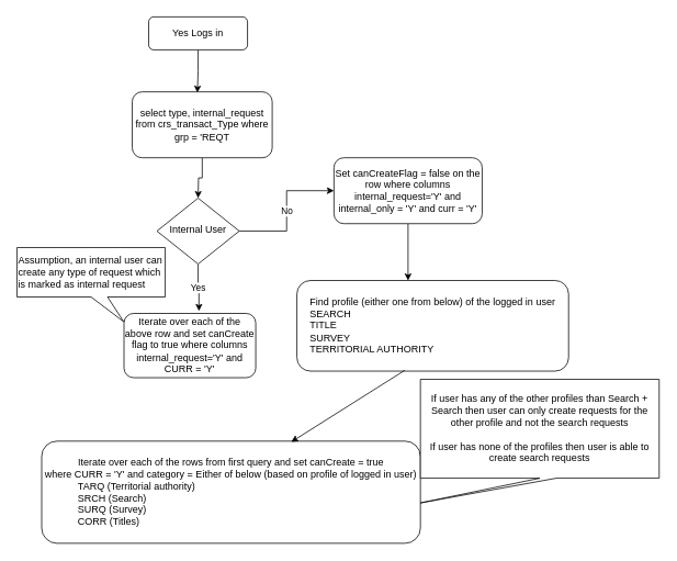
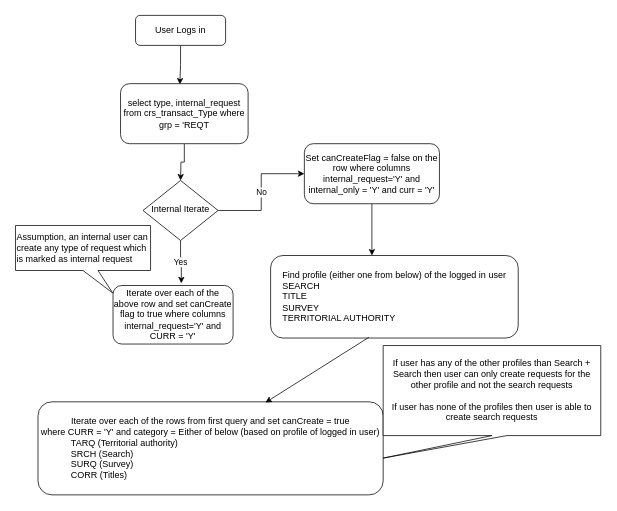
- <mxCell id="3" value="Yes Logs in" style="rounded=1;whiteSpace=wrap;html=1;fontSize=12;glass=0;strokeWidth=1;shadow=0;" parent="1" vertex="1"><mxGeometry x="180" y="20" width="120" height="40" as="geometry" /></mxCell>
+ <mxCell id="3" value="User Logs in" style="rounded=1;whiteSpace=wrap;html=1;fontSize=12;glass=0;strokeWidth=1;shadow=0;" parent="1" vertex="1"><mxGeometry x="180" y="20" width="120" height="40" as="geometry" /></mxCell>
- <mxCell id="6" value="Internal User" style="rhombus;whiteSpace=wrap;html=1;shadow=0;fontFamily=Helvetica;fontSize=12;align=center;strokeWidth=1;spacing=6;spacingTop=-4;" parent="1" vertex="1"><mxGeometry x="190" y="240" width="100" height="80" as="geometry" /></mxCell>
+ <mxCell id="6" value="Internal Iterate" style="rhombus;whiteSpace=wrap;html=1;shadow=0;fontFamily=Helvetica;fontSize=12;align=center;strokeWidth=1;spacing=6;spacingTop=-4;" parent="1" vertex="1"><mxGeometry x="190" y="240" width="100" height="80" as="geometry" /></mxCell>
